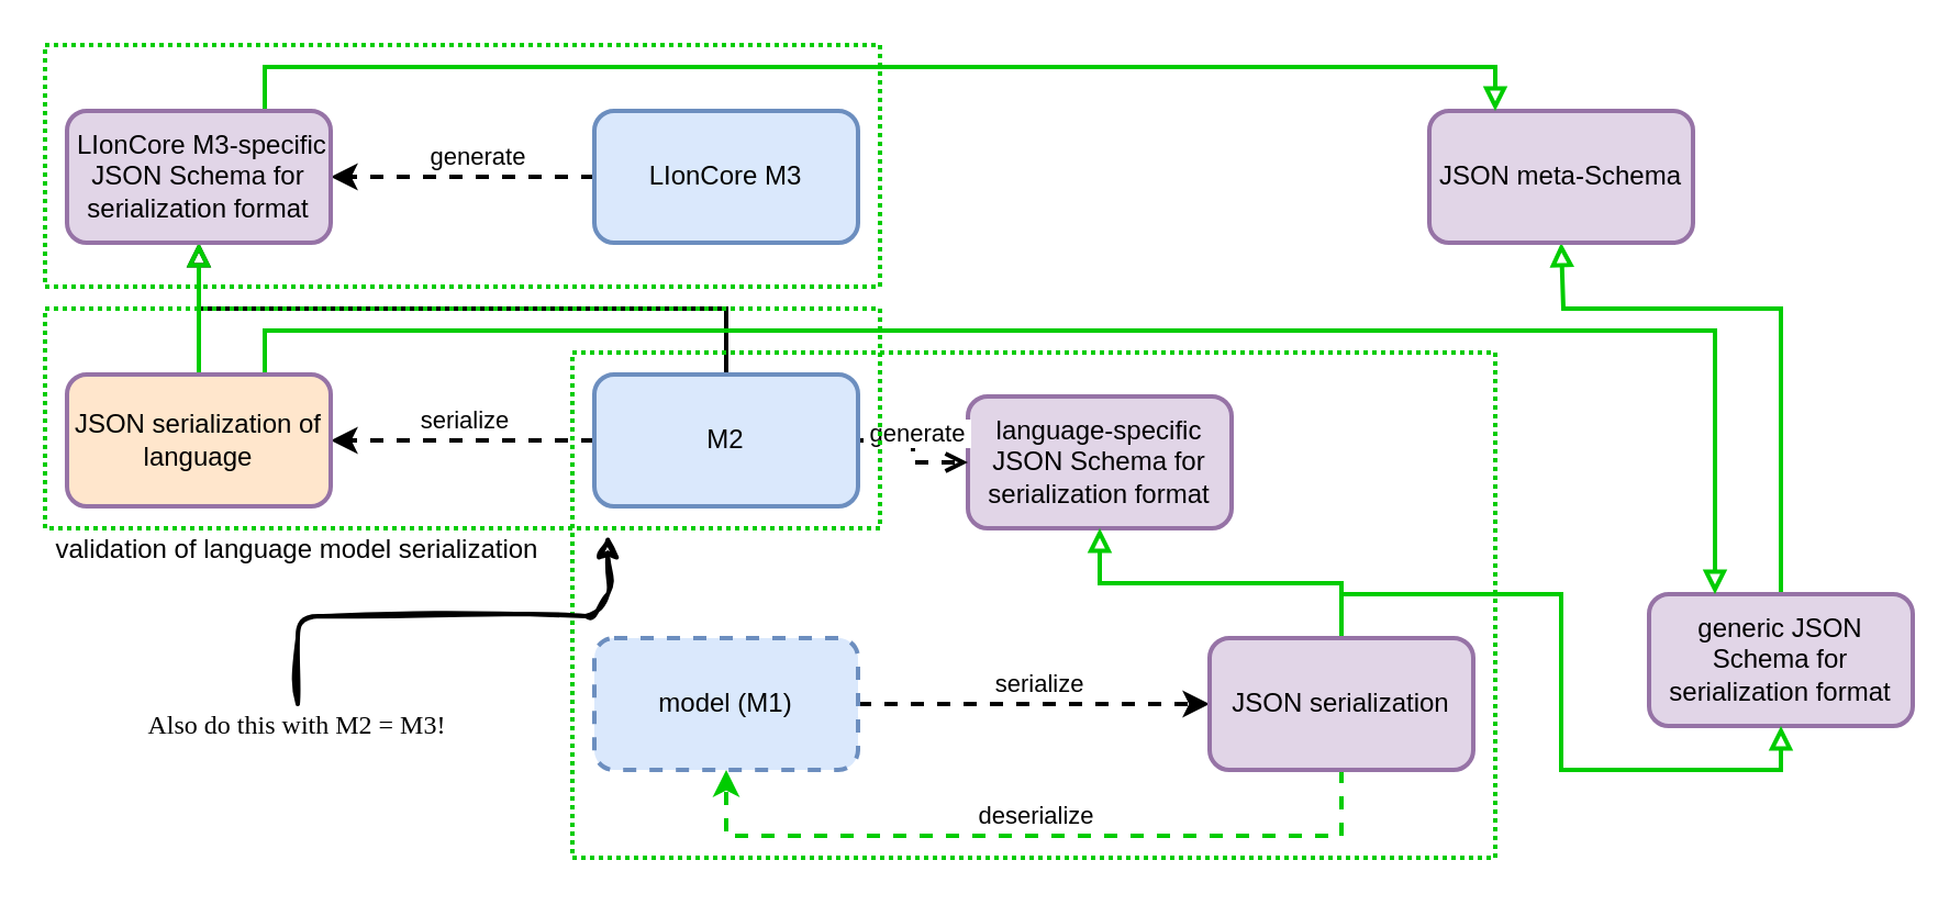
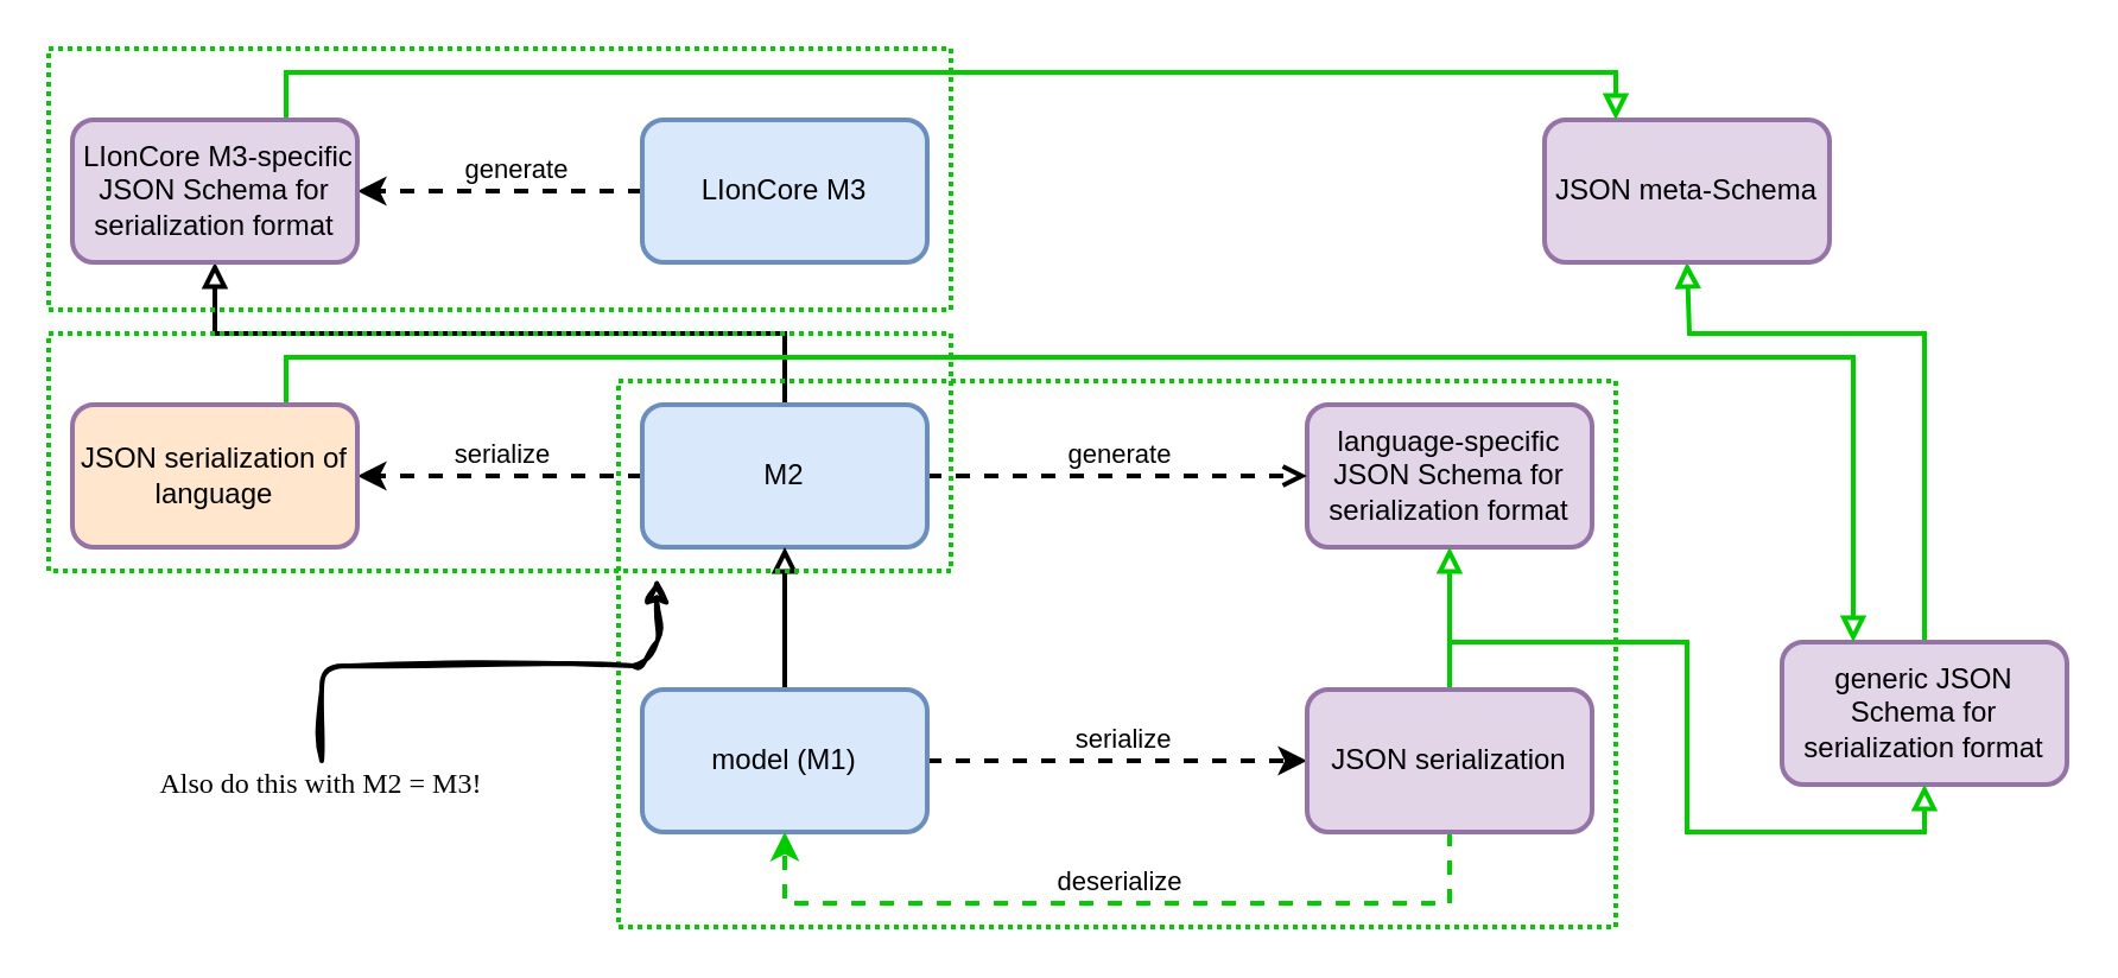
- <mxCell id="24" style="edgeStyle=orthogonalEdgeStyle;rounded=0;orthogonalLoop=1;jettySize=auto;html=1;exitX=0.5;exitY=0;exitDx=0;exitDy=0;entryX=0.5;entryY=1;entryDx=0;entryDy=0;strokeWidth=2;strokeColor=#00CC00;endArrow=block;endFill=0;" edge="1" parent="1" source="26" target="28"><mxGeometry relative="1" as="geometry" /></mxCell>
- <mxCell id="2" value="language-specific JSON Schema for serialization format" style="rounded=1;whiteSpace=wrap;html=1;strokeWidth=2;fillColor=#e1d5e7;strokeColor=#9673a6;" vertex="1" parent="1"><mxGeometry x="440" y="180" width="120" height="60" as="geometry" /></mxCell>
+ <mxCell id="2" value="language-specific JSON Schema for serialization format" style="rounded=1;whiteSpace=wrap;html=1;strokeWidth=2;fillColor=#e1d5e7;strokeColor=#9673a6;" vertex="1" parent="1"><mxGeometry x="550" y="170" width="120" height="60" as="geometry" /></mxCell>
- <mxCell id="32" value="validation of language model serialization" style="text;html=1;strokeColor=none;fillColor=none;align=center;verticalAlign=middle;whiteSpace=wrap;rounded=0;" vertex="1" parent="1"><mxGeometry x="20" y="240" width="230" height="20" as="geometry" /></mxCell>
+ <mxCell id="15" style="edgeStyle=orthogonalEdgeStyle;rounded=0;orthogonalLoop=1;jettySize=auto;html=1;exitX=0.5;exitY=0;exitDx=0;exitDy=0;entryX=0.5;entryY=1;entryDx=0;entryDy=0;endArrow=block;endFill=0;strokeWidth=2;" edge="1" parent="1" source="18" target="14"><mxGeometry relative="1" as="geometry" /></mxCell>
- <mxCell id="18" value="model (M1)" style="rounded=1;whiteSpace=wrap;html=1;strokeWidth=2;fillColor=#dae8fc;strokeColor=#6c8ebf;dashed=1;" vertex="1" parent="1"><mxGeometry x="270" y="290" width="120" height="60" as="geometry" /></mxCell>
+ <mxCell id="18" value="model (M1)" style="rounded=1;whiteSpace=wrap;html=1;strokeWidth=2;fillColor=#dae8fc;strokeColor=#6c8ebf;" vertex="1" parent="1"><mxGeometry x="270" y="290" width="120" height="60" as="geometry" /></mxCell>
